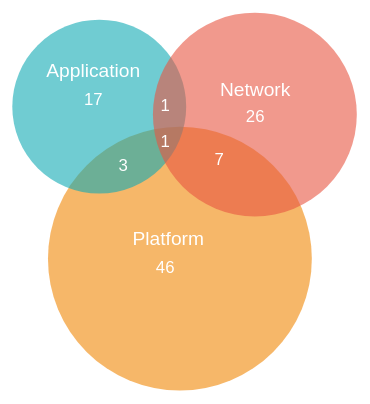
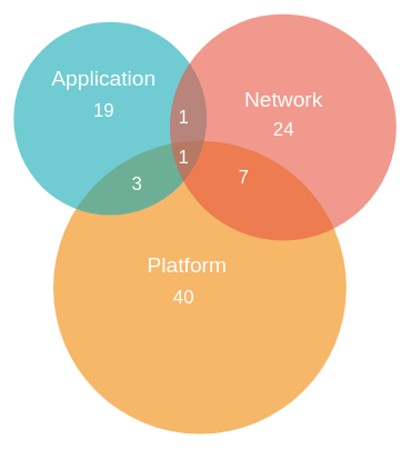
- <mxCell id="10" value="&lt;font style=&quot;font-size: 28px&quot;&gt;17&lt;/font&gt;" style="text;align=center;html=1;fontColor=#FFFFFF;fontSize=16;" parent="1" vertex="1"><mxGeometry x="135" y="142" width="40" height="40" as="geometry" /></mxCell>
+ <mxCell id="10" value="&lt;font style=&quot;font-size: 28px&quot;&gt;19&lt;/font&gt;" style="text;align=center;html=1;fontColor=#FFFFFF;fontSize=16;" parent="1" vertex="1"><mxGeometry x="135" y="142" width="40" height="40" as="geometry" /></mxCell>
- <mxCell id="8" value="&lt;font style=&quot;font-size: 28px&quot;&gt;26&lt;/font&gt;" style="text;align=center;html=1;fontColor=#FFFFFF;fontSize=16;" parent="1" vertex="1"><mxGeometry x="404.5" y="170.25" width="40" height="40" as="geometry" /></mxCell>
+ <mxCell id="8" value="&lt;font style=&quot;font-size: 28px&quot;&gt;24&lt;/font&gt;" style="text;align=center;html=1;fontColor=#FFFFFF;fontSize=16;" parent="1" vertex="1"><mxGeometry x="404.5" y="170.25" width="40" height="40" as="geometry" /></mxCell>
- <mxCell id="11" value="&lt;font style=&quot;font-size: 28px&quot;&gt;46&lt;/font&gt;" style="text;align=center;html=1;fontColor=#FFFFFF;fontSize=16;" parent="1" vertex="1"><mxGeometry x="254.5" y="422" width="40" height="40" as="geometry" /></mxCell>
+ <mxCell id="11" value="&lt;font style=&quot;font-size: 28px&quot;&gt;40&lt;/font&gt;" style="text;align=center;html=1;fontColor=#FFFFFF;fontSize=16;" parent="1" vertex="1"><mxGeometry x="254.5" y="422" width="40" height="40" as="geometry" /></mxCell>
